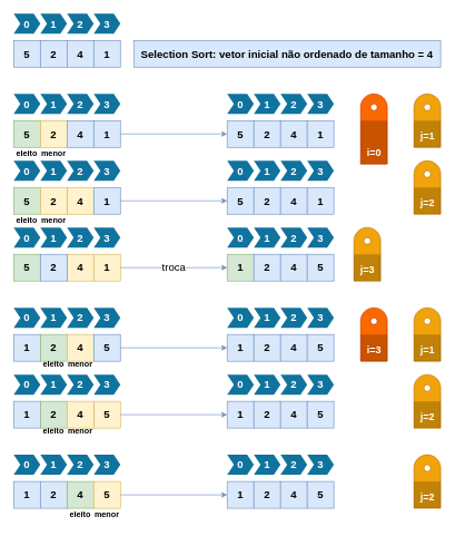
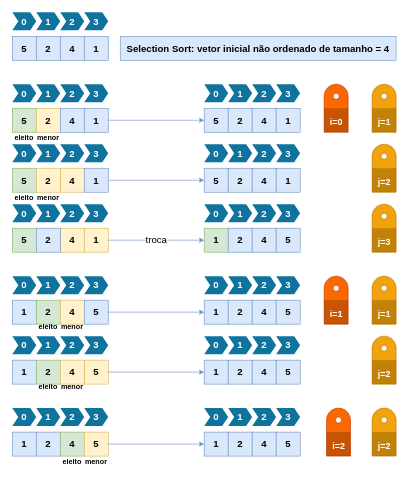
- <mxCell id="57" value="i=0" style="verticalLabelPosition=middle;verticalAlign=bottom;html=1;shape=mxgraph.infographic.circularDial;dy=15;fillColor=#fa6800;strokeColor=#C73500;labelPosition=center;align=center;fontColor=#ffffff;fontStyle=1;fontSize=15;spacingBottom=5;" parent="1" vertex="1"><mxGeometry x="540" y="140" width="40" height="105" as="geometry" /></mxCell>
+ <mxCell id="57" value="i=0" style="verticalLabelPosition=middle;verticalAlign=bottom;html=1;shape=mxgraph.infographic.circularDial;dy=15;fillColor=#fa6800;strokeColor=#C73500;labelPosition=center;align=center;fontColor=#ffffff;fontStyle=1;fontSize=15;spacingBottom=5;" parent="1" vertex="1"><mxGeometry x="540" y="140" width="40" height="80" as="geometry" /></mxCell>
- <mxCell id="60" value="j=3" style="verticalLabelPosition=middle;verticalAlign=bottom;html=1;shape=mxgraph.infographic.circularDial;dy=15;fillColor=#f0a30a;strokeColor=#BD7000;labelPosition=center;align=center;fontColor=#ffffff;fontStyle=1;fontSize=15;spacingBottom=5;" parent="1" vertex="1"><mxGeometry x="530" y="340" width="40" height="80" as="geometry" /></mxCell>
+ <mxCell id="60" value="j=3" style="verticalLabelPosition=middle;verticalAlign=bottom;html=1;shape=mxgraph.infographic.circularDial;dy=15;fillColor=#f0a30a;strokeColor=#BD7000;labelPosition=center;align=center;fontColor=#ffffff;fontStyle=1;fontSize=15;spacingBottom=5;" parent="1" vertex="1"><mxGeometry x="620" y="340" width="40" height="80" as="geometry" /></mxCell>
- <mxCell id="94" value="i=3" style="verticalLabelPosition=middle;verticalAlign=bottom;html=1;shape=mxgraph.infographic.circularDial;dy=15;fillColor=#fa6800;strokeColor=#C73500;labelPosition=center;align=center;fontColor=#ffffff;fontStyle=1;fontSize=15;spacingBottom=5;" parent="1" vertex="1"><mxGeometry x="540" y="460" width="40" height="80" as="geometry" /></mxCell>
+ <mxCell id="94" value="i=1" style="verticalLabelPosition=middle;verticalAlign=bottom;html=1;shape=mxgraph.infographic.circularDial;dy=15;fillColor=#fa6800;strokeColor=#C73500;labelPosition=center;align=center;fontColor=#ffffff;fontStyle=1;fontSize=15;spacingBottom=5;" parent="1" vertex="1"><mxGeometry x="540" y="460" width="40" height="80" as="geometry" /></mxCell>
+ <mxCell id="131" value="i=2" style="verticalLabelPosition=middle;verticalAlign=bottom;html=1;shape=mxgraph.infographic.circularDial;dy=15;fillColor=#fa6800;strokeColor=#C73500;labelPosition=center;align=center;fontColor=#ffffff;fontStyle=1;fontSize=15;spacingBottom=5;" vertex="1" parent="1"><mxGeometry x="544" y="680" width="40" height="80" as="geometry" /></mxCell>
